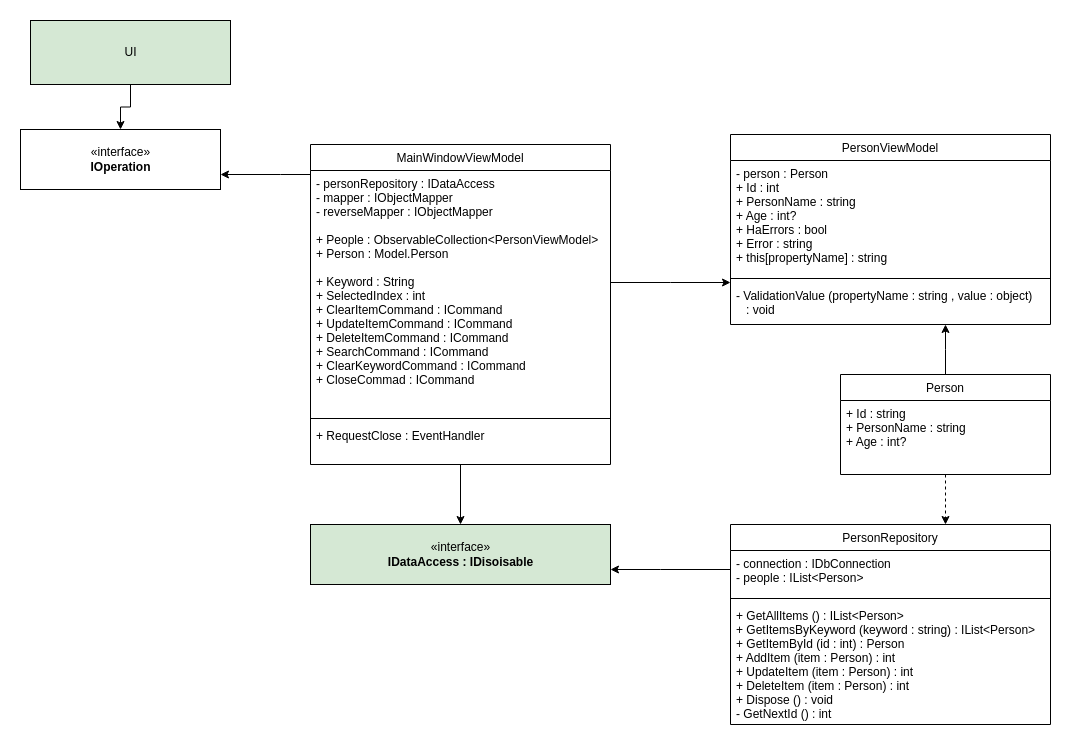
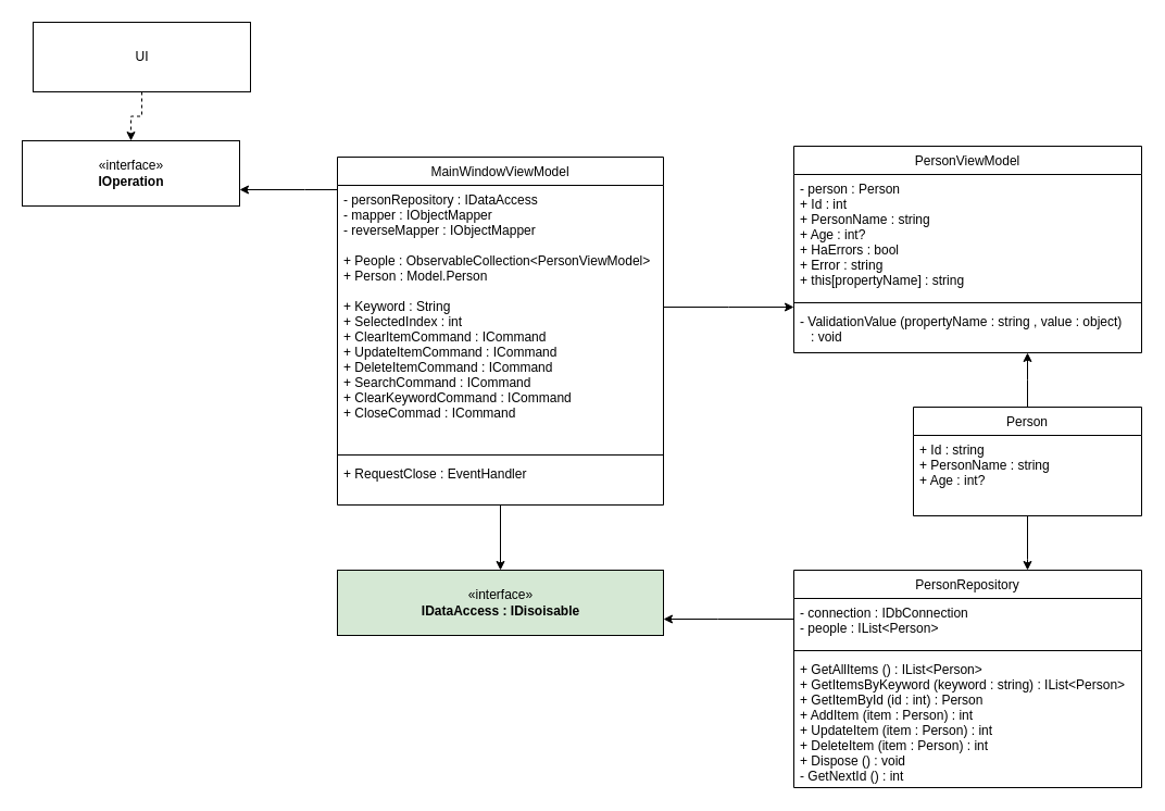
- <mxCell id="3" style="html=1;fillColor=#d5e8d4;" value="UI" parent="1" vertex="1"><mxGeometry width="200" as="geometry" height="64" y="20" x="30" /></mxCell>
+ <mxCell id="3" style="html=1;" value="UI" parent="1" vertex="1"><mxGeometry width="200" as="geometry" height="64" y="20" x="30" /></mxCell>
- <mxCell id="2" style="edgeStyle=orthogonalEdgeStyle;rounded=0;orthogonalLoop=1;jettySize=auto;html=1;" value="" parent="1" edge="1" target="4" source="3"><mxGeometry as="geometry" relative="1" /></mxCell>
+ <mxCell id="2" style="edgeStyle=orthogonalEdgeStyle;rounded=0;orthogonalLoop=1;jettySize=auto;html=1;dashed=1;" value="" parent="1" edge="1" target="4" source="3"><mxGeometry as="geometry" relative="1" /></mxCell>
- <mxCell id="11" style="edgeStyle=orthogonalEdgeStyle;rounded=0;orthogonalLoop=1;jettySize=auto;html=1;dashed=1;" value="" parent="1" edge="1" target="23" source="21"><mxGeometry as="geometry" relative="1"><mxPoint as="targetPoint" y="514" x="945" /><Array as="points"><mxPoint y="514" x="945" /><mxPoint y="514" x="945" /></Array></mxGeometry></mxCell>
+ <mxCell id="11" style="edgeStyle=orthogonalEdgeStyle;rounded=0;orthogonalLoop=1;jettySize=auto;html=1;" value="" parent="1" edge="1" target="23" source="21"><mxGeometry as="geometry" relative="1"><mxPoint as="targetPoint" y="514" x="945" /><Array as="points"><mxPoint y="514" x="945" /><mxPoint y="514" x="945" /></Array></mxGeometry></mxCell>
